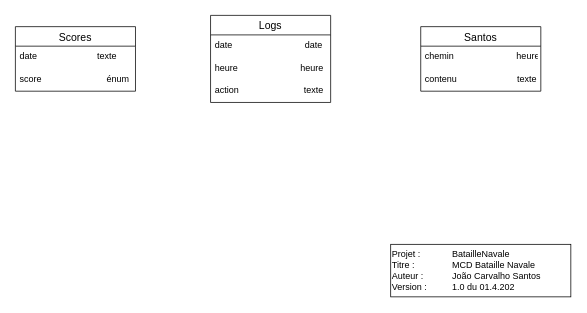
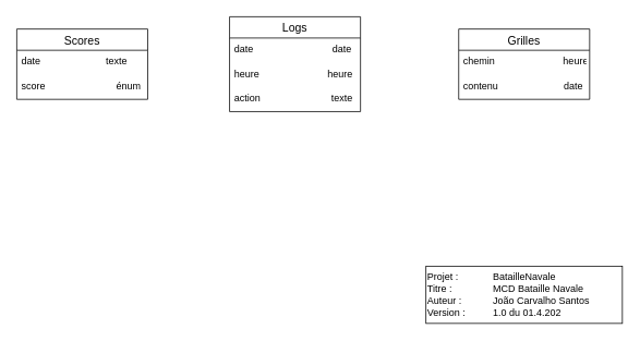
- <mxCell id="7" value="Santos" style="swimlane;fontStyle=0;childLayout=stackLayout;horizontal=1;startSize=26;horizontalStack=0;resizeParent=1;resizeParentMax=0;resizeLast=0;collapsible=1;marginBottom=0;align=center;fontSize=14;" parent="1" vertex="1"><mxGeometry x="560" y="35" width="160" height="86" as="geometry" /></mxCell>
+ <mxCell id="7" value="Grilles" style="swimlane;fontStyle=0;childLayout=stackLayout;horizontal=1;startSize=26;horizontalStack=0;resizeParent=1;resizeParentMax=0;resizeLast=0;collapsible=1;marginBottom=0;align=center;fontSize=14;" parent="1" vertex="1"><mxGeometry x="560" y="35" width="160" height="86" as="geometry" /></mxCell>
- <mxCell id="9" value="contenu                        texte" style="text;strokeColor=none;fillColor=none;spacingLeft=4;spacingRight=4;overflow=hidden;rotatable=0;points=[[0,0.5],[1,0.5]];portConstraint=eastwest;fontSize=12;" parent="7" vertex="1"><mxGeometry y="56" width="160" height="30" as="geometry" /></mxCell>
+ <mxCell id="9" value="contenu                        date" style="text;strokeColor=none;fillColor=none;spacingLeft=4;spacingRight=4;overflow=hidden;rotatable=0;points=[[0,0.5],[1,0.5]];portConstraint=eastwest;fontSize=12;" parent="7" vertex="1"><mxGeometry y="56" width="160" height="30" as="geometry" /></mxCell>
